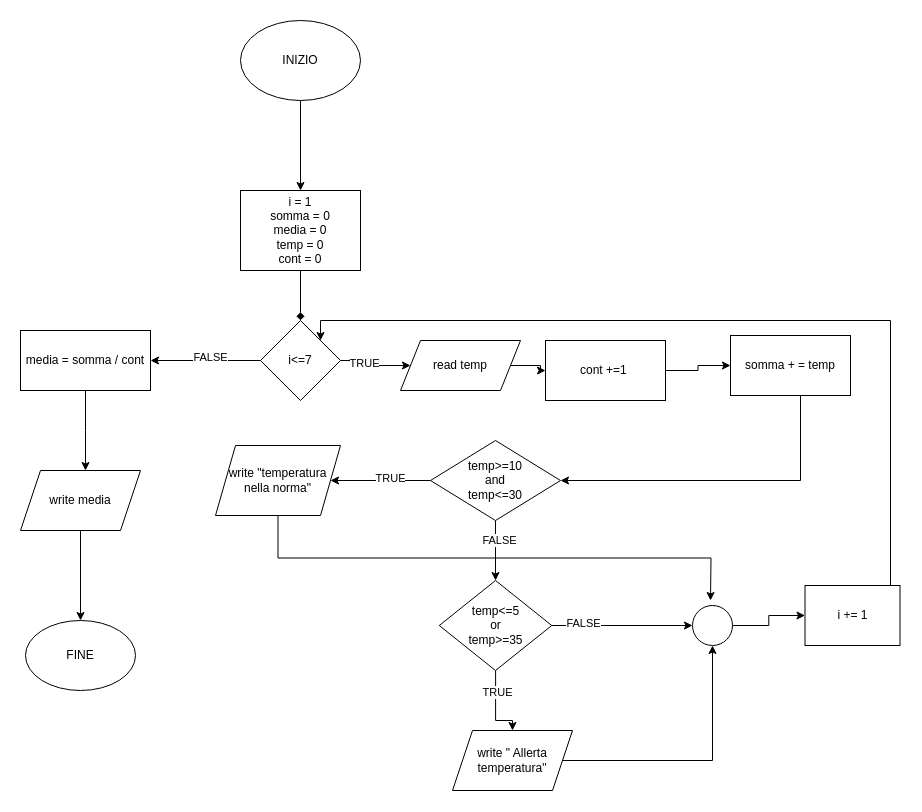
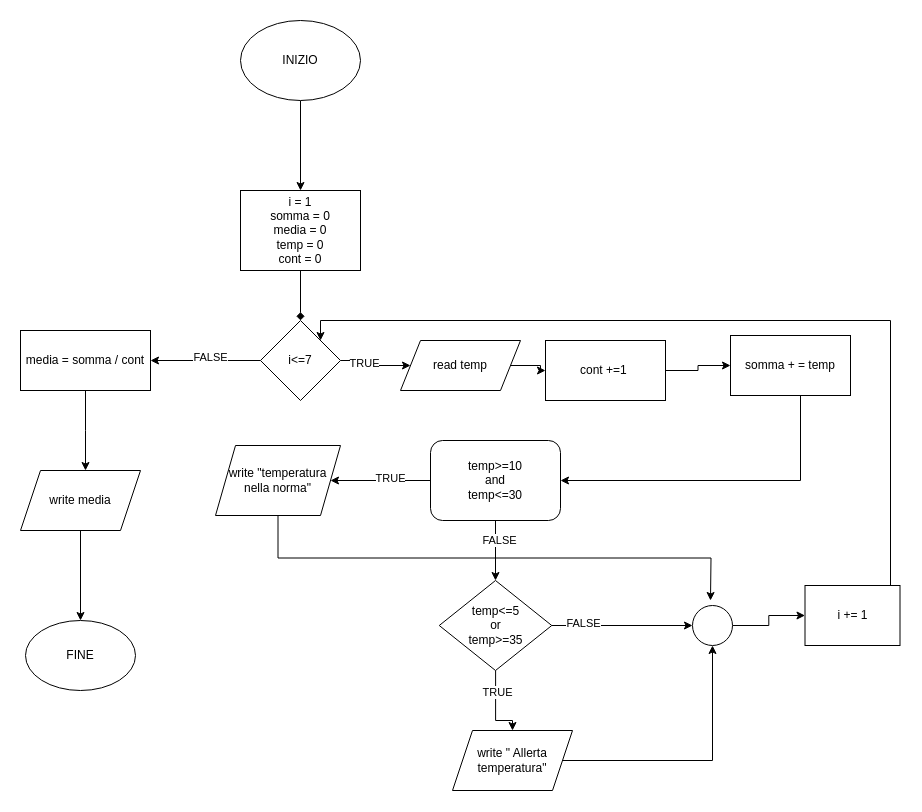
- <mxCell id="26" value="temp&amp;gt;=10&lt;div&gt;and&lt;/div&gt;&lt;div&gt;temp&amp;lt;=30&lt;/div&gt;" style="rhombus;whiteSpace=wrap;html=1;" parent="1" vertex="1"><mxGeometry x="430" y="440" width="130" height="80" as="geometry" /></mxCell>
+ <mxCell id="26" value="temp&amp;gt;=10&lt;div&gt;and&lt;/div&gt;&lt;div&gt;temp&amp;lt;=30&lt;/div&gt;" style="whiteSpace=wrap;html=1;rounded=1;" parent="1" vertex="1"><mxGeometry x="430" y="440" width="130" height="80" as="geometry" /></mxCell>
